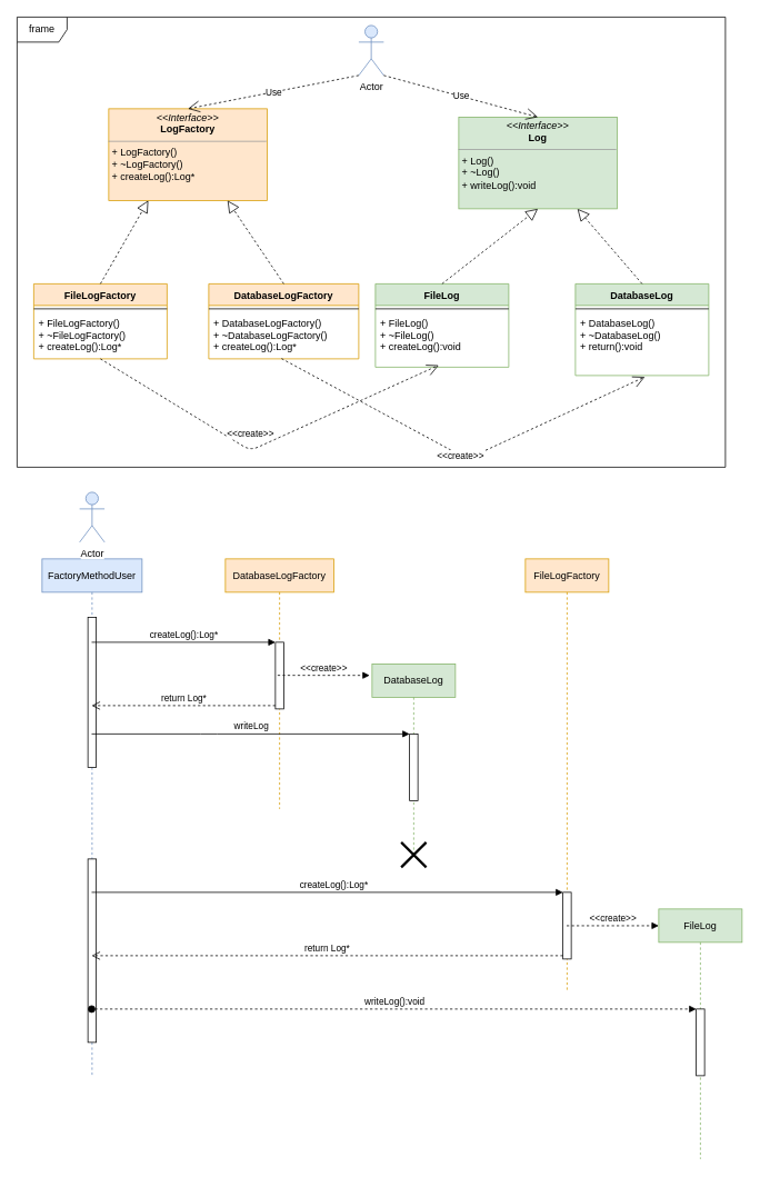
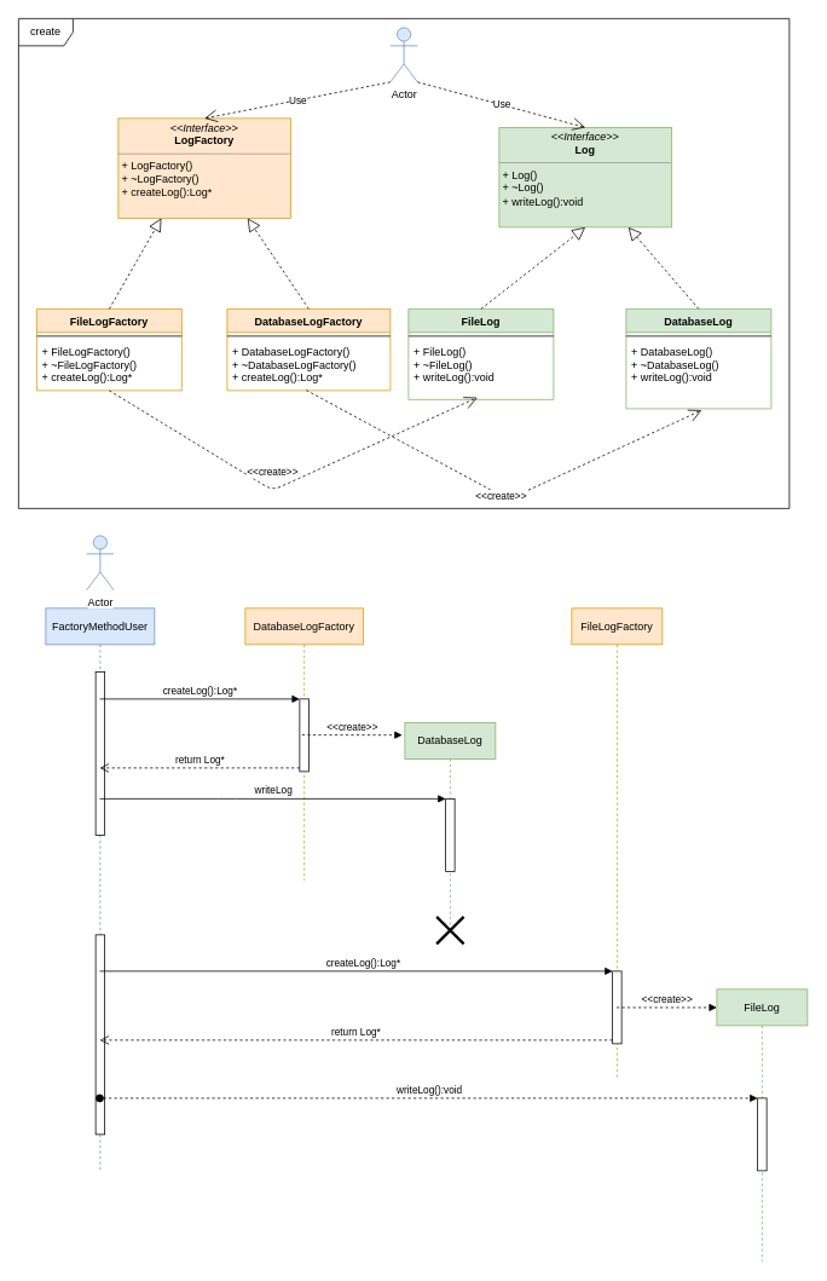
- <mxCell id="2" value="frame" style="shape=umlFrame;whiteSpace=wrap;html=1;" vertex="1" parent="1"><mxGeometry x="20" y="20" width="850" height="540" as="geometry" /></mxCell>
+ <mxCell id="2" value="create" style="shape=umlFrame;whiteSpace=wrap;html=1;" vertex="1" parent="1"><mxGeometry x="20" y="20" width="850" height="540" as="geometry" /></mxCell>
- <mxCell id="7" value="+ FileLog()&#10;+ ~FileLog()&#10;+ createLog():void" style="text;strokeColor=none;fillColor=none;align=left;verticalAlign=top;spacingLeft=4;spacingRight=4;overflow=hidden;rotatable=0;points=[[0,0.5],[1,0.5]];portConstraint=eastwest;" vertex="1" parent="5"><mxGeometry y="34" width="160" height="66" as="geometry" /></mxCell>
+ <mxCell id="7" value="+ FileLog()&#10;+ ~FileLog()&#10;+ writeLog():void" style="text;strokeColor=none;fillColor=none;align=left;verticalAlign=top;spacingLeft=4;spacingRight=4;overflow=hidden;rotatable=0;points=[[0,0.5],[1,0.5]];portConstraint=eastwest;" vertex="1" parent="5"><mxGeometry y="34" width="160" height="66" as="geometry" /></mxCell>
- <mxCell id="11" value="+ DatabaseLog()&#10;+ ~DatabaseLog()&#10;+ return():void" style="text;strokeColor=none;fillColor=none;align=left;verticalAlign=top;spacingLeft=4;spacingRight=4;overflow=hidden;rotatable=0;points=[[0,0.5],[1,0.5]];portConstraint=eastwest;" vertex="1" parent="9"><mxGeometry y="34" width="160" height="76" as="geometry" /></mxCell>
+ <mxCell id="11" value="+ DatabaseLog()&#10;+ ~DatabaseLog()&#10;+ writeLog():void" style="text;strokeColor=none;fillColor=none;align=left;verticalAlign=top;spacingLeft=4;spacingRight=4;overflow=hidden;rotatable=0;points=[[0,0.5],[1,0.5]];portConstraint=eastwest;" vertex="1" parent="9"><mxGeometry y="34" width="160" height="76" as="geometry" /></mxCell>
